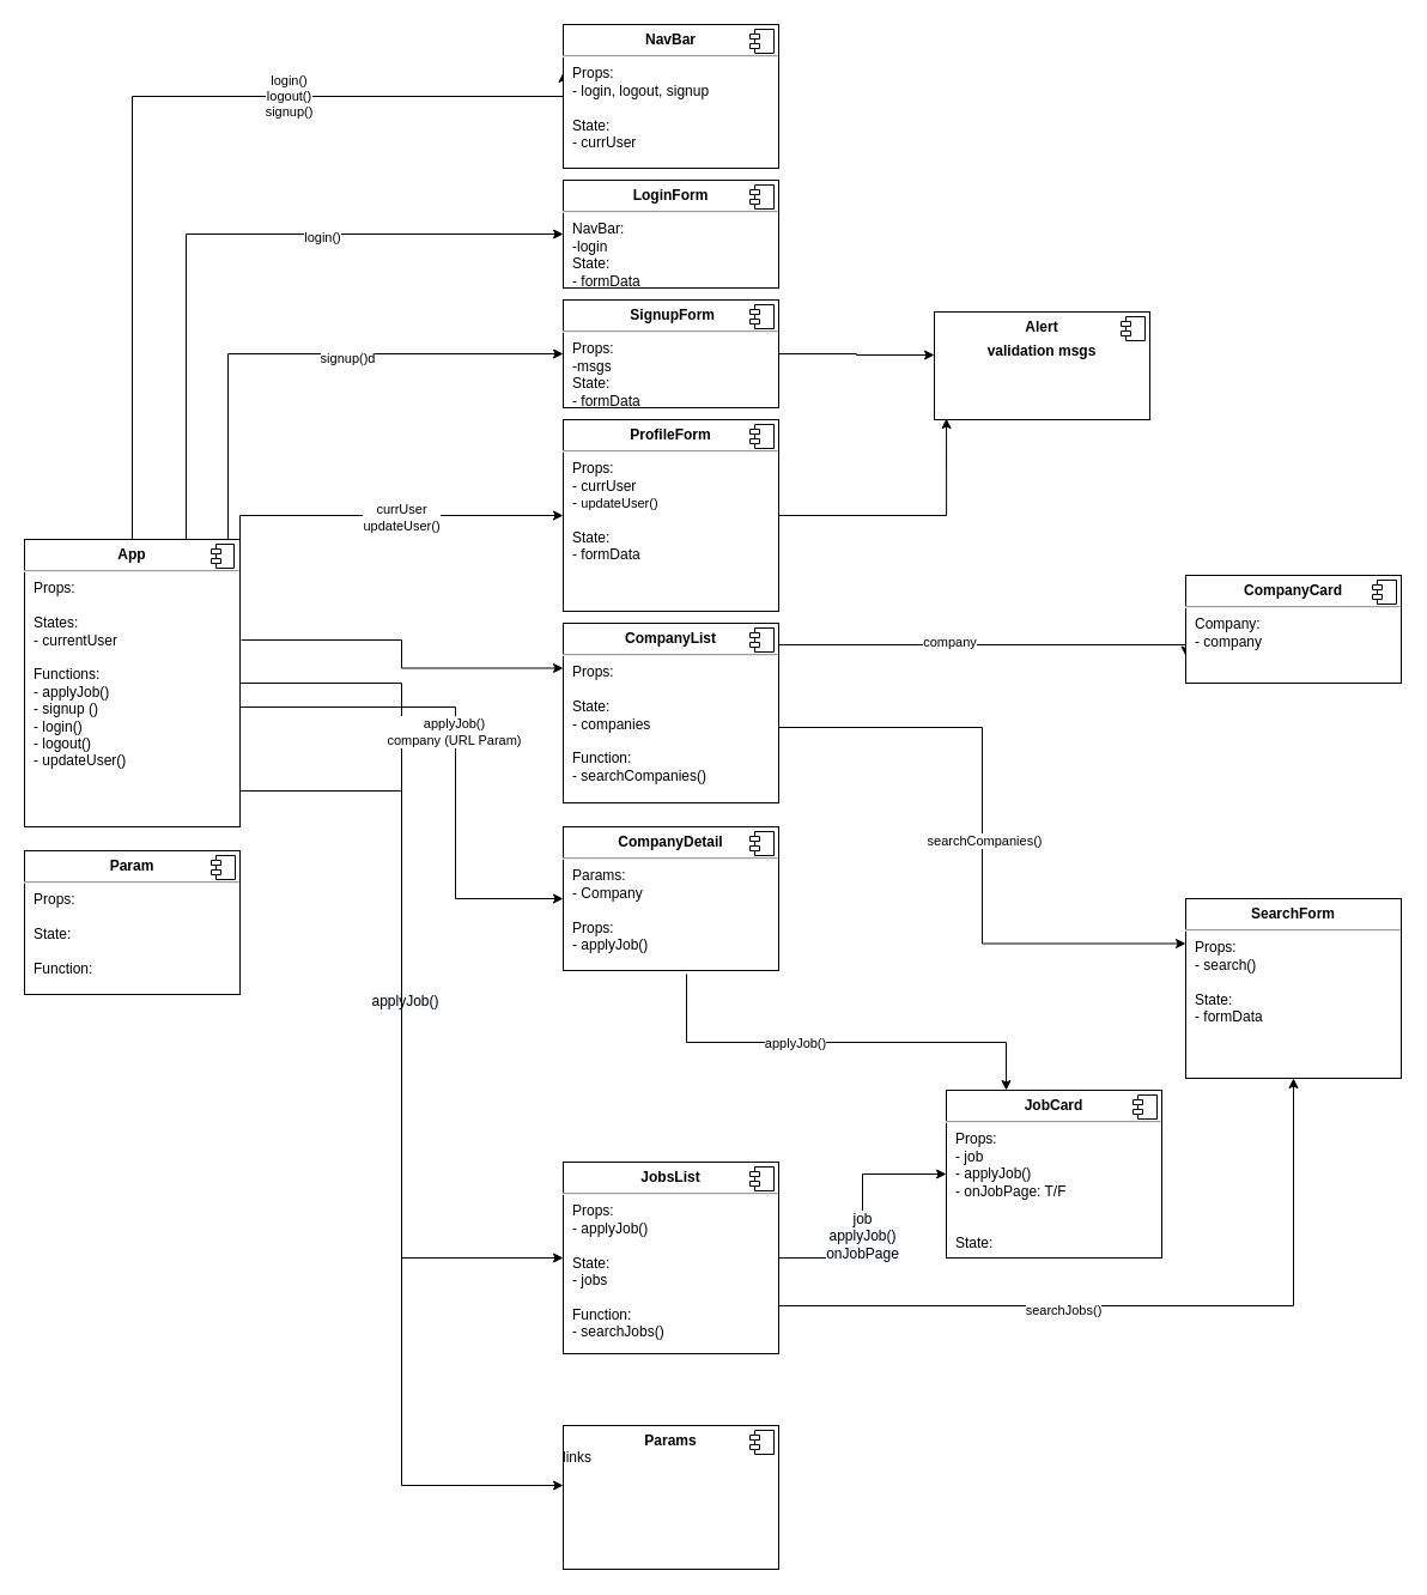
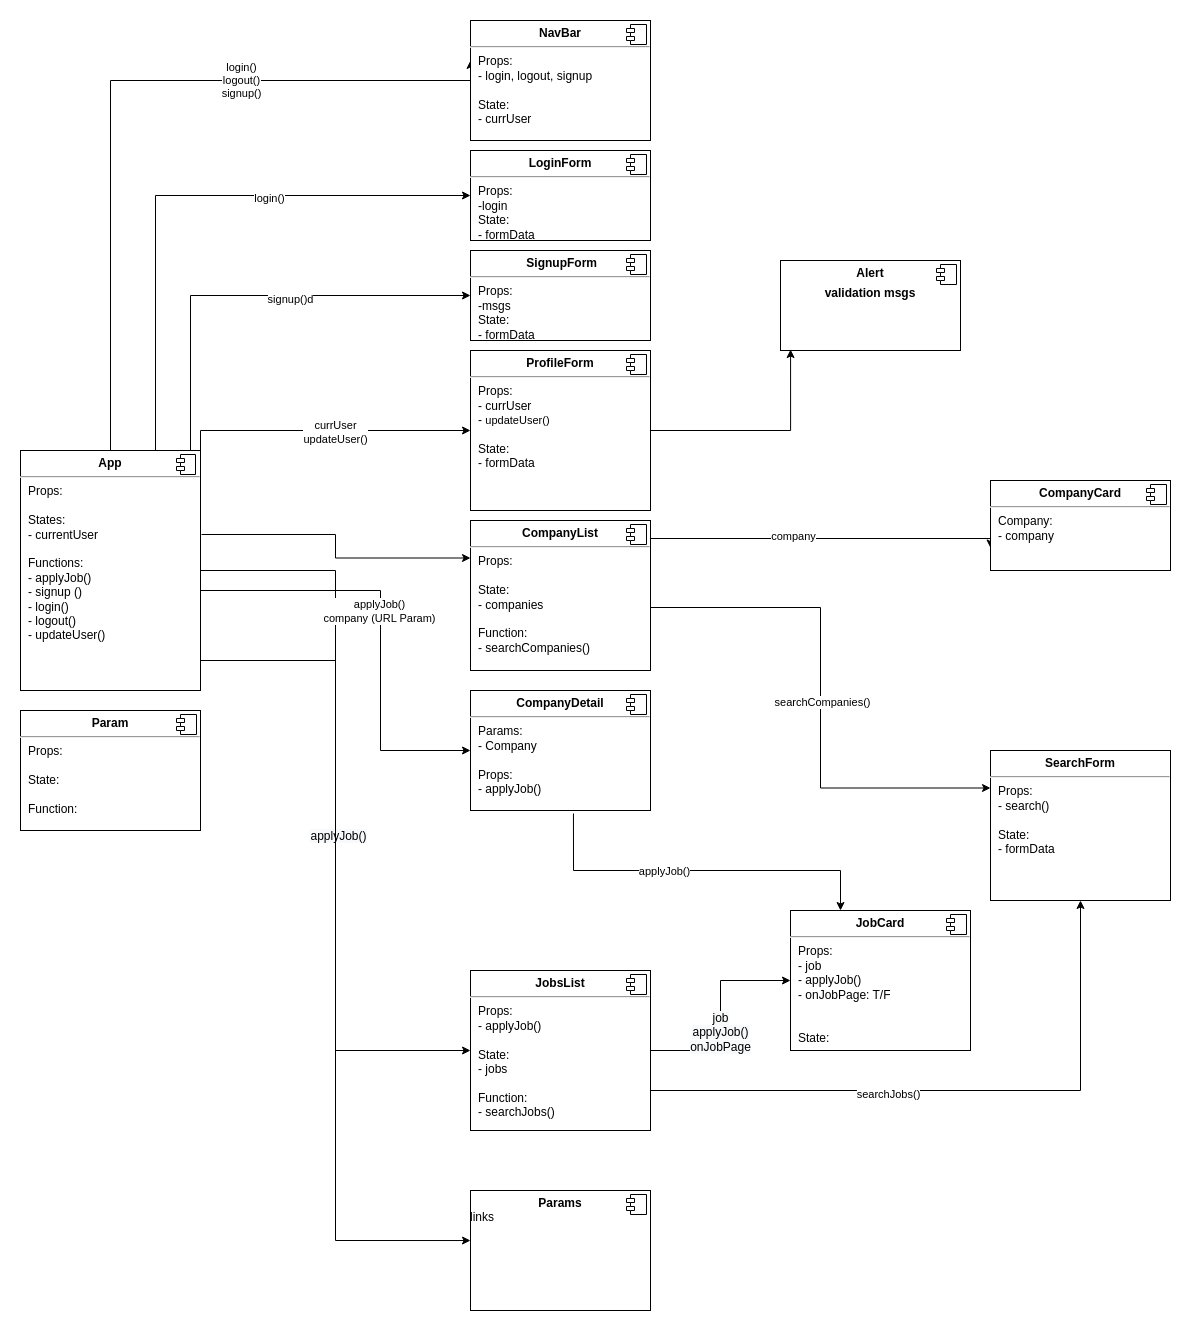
- <mxCell id="34" value="&lt;p style=&quot;margin: 0px ; margin-top: 6px ; text-align: center&quot;&gt;&lt;b&gt;LoginForm&lt;/b&gt;&lt;/p&gt;&lt;hr&gt;&lt;p style=&quot;margin: 0px ; margin-left: 8px&quot;&gt;NavBar:&lt;/p&gt;&lt;p style=&quot;margin: 0px ; margin-left: 8px&quot;&gt;-login&lt;/p&gt;&lt;p style=&quot;margin: 0px ; margin-left: 8px&quot;&gt;&lt;span&gt;State:&lt;/span&gt;&lt;br&gt;&lt;/p&gt;&lt;p style=&quot;margin: 0px ; margin-left: 8px&quot;&gt;- formData&lt;/p&gt;" style="align=left;overflow=fill;html=1;dropTarget=0;" parent="1" vertex="1"><mxGeometry x="470" y="150" width="180" height="90" as="geometry" /></mxCell>
+ <mxCell id="34" value="&lt;p style=&quot;margin: 0px ; margin-top: 6px ; text-align: center&quot;&gt;&lt;b&gt;LoginForm&lt;/b&gt;&lt;/p&gt;&lt;hr&gt;&lt;p style=&quot;margin: 0px ; margin-left: 8px&quot;&gt;Props:&lt;/p&gt;&lt;p style=&quot;margin: 0px ; margin-left: 8px&quot;&gt;-login&lt;/p&gt;&lt;p style=&quot;margin: 0px ; margin-left: 8px&quot;&gt;&lt;span&gt;State:&lt;/span&gt;&lt;br&gt;&lt;/p&gt;&lt;p style=&quot;margin: 0px ; margin-left: 8px&quot;&gt;- formData&lt;/p&gt;" style="align=left;overflow=fill;html=1;dropTarget=0;" parent="1" vertex="1"><mxGeometry x="470" y="150" width="180" height="90" as="geometry" /></mxCell>
- <mxCell id="48" style="edgeStyle=orthogonalEdgeStyle;rounded=0;orthogonalLoop=1;jettySize=auto;html=1;entryX=0;entryY=0.4;entryDx=0;entryDy=0;entryPerimeter=0;" edge="1" parent="1" source="49" target="53"><mxGeometry relative="1" as="geometry" /></mxCell>
